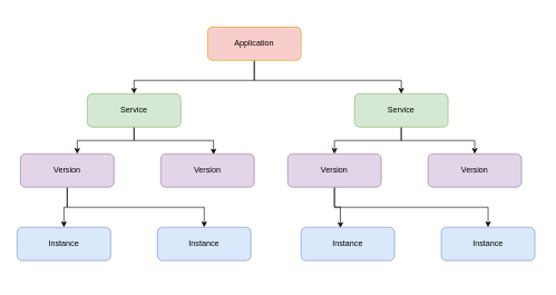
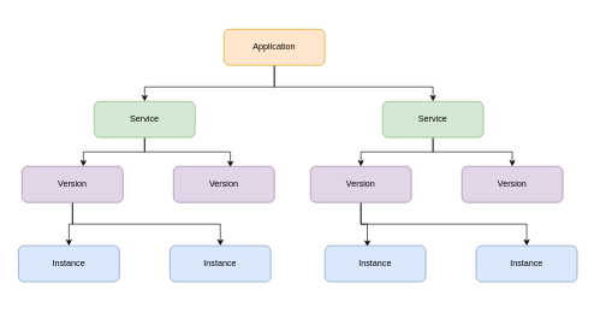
- <mxCell id="5" value="Application" style="rounded=1;whiteSpace=wrap;html=1;fillColor=#f8cecc;strokeColor=#d79b00;" vertex="1" parent="1"><mxGeometry x="310" y="40" width="140" height="50" as="geometry" /></mxCell>
+ <mxCell id="5" value="Application" style="rounded=1;whiteSpace=wrap;html=1;fillColor=#ffe6cc;strokeColor=#d79b00;" vertex="1" parent="1"><mxGeometry x="310" y="40" width="140" height="50" as="geometry" /></mxCell>
